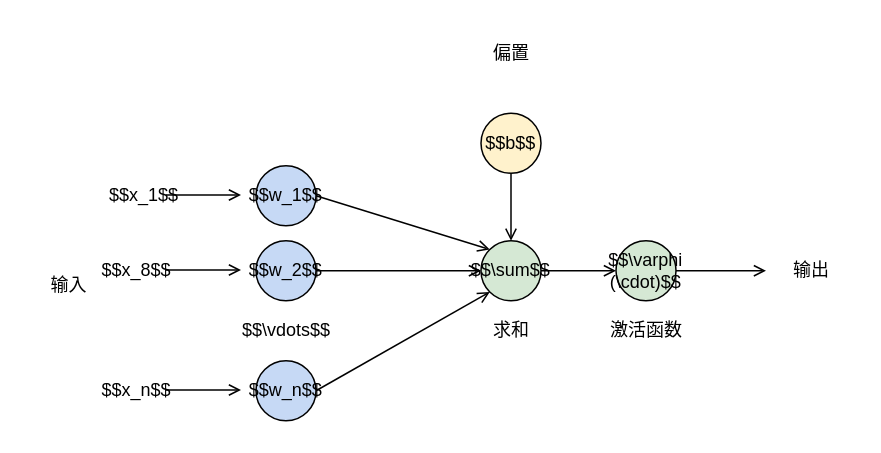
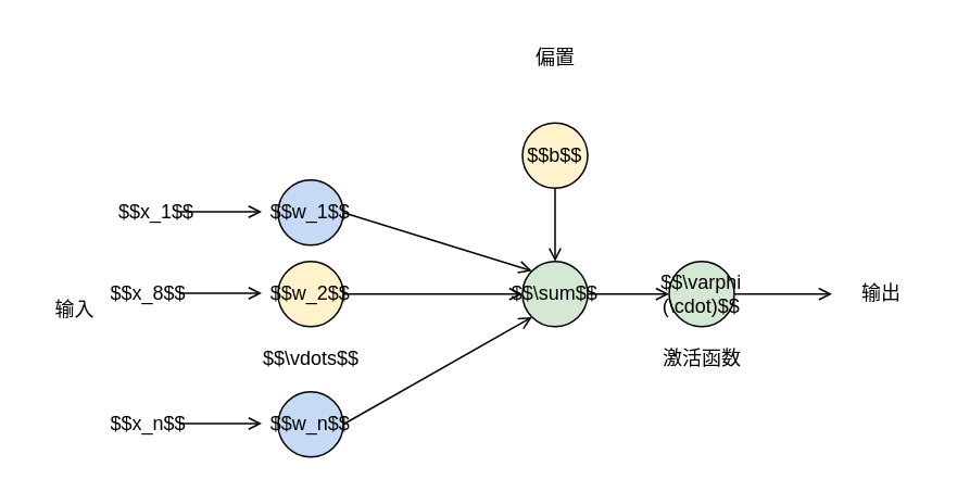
- <mxCell id="5" value="$$w_2$$" style="ellipse;whiteSpace=wrap;html=1;aspect=fixed;fillColor=#C6D9F5;" vertex="1" parent="1"><mxGeometry x="170" y="160" width="40" height="40" as="geometry" /></mxCell>
+ <mxCell id="5" value="$$w_2$$" style="ellipse;whiteSpace=wrap;html=1;aspect=fixed;fillColor=#fff2cc;" vertex="1" parent="1"><mxGeometry x="170" y="160" width="40" height="40" as="geometry" /></mxCell>
- <mxCell id="25" value="求和" style="text;html=1;align=center;verticalAlign=middle;resizable=0;points=[];autosize=1;strokeColor=none;fillColor=none;" vertex="1" parent="1"><mxGeometry x="315" y="205" width="50" height="30" as="geometry" /></mxCell>
